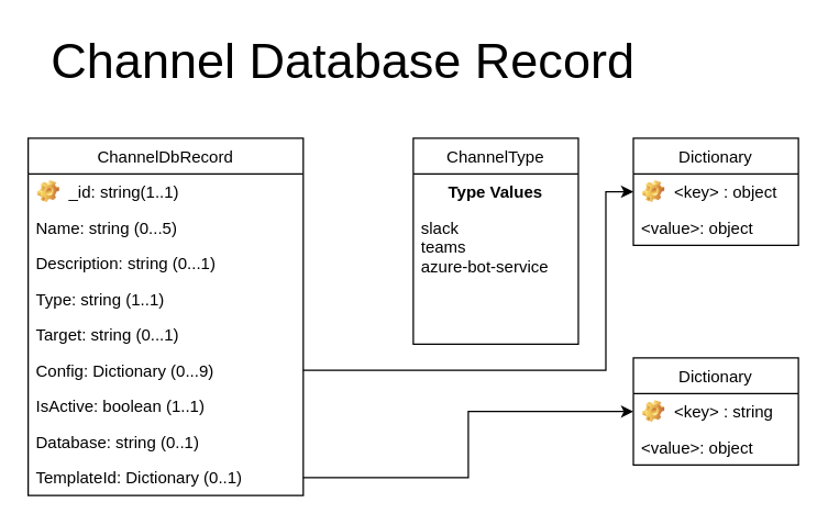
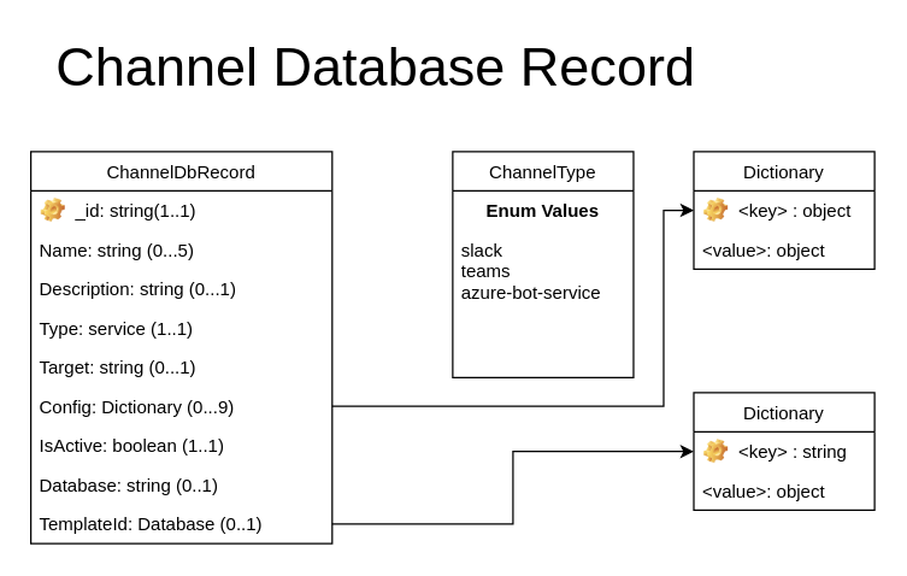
- <mxCell id="14" value="Type Values" style="text;align=center;fontStyle=1;verticalAlign=middle;spacingLeft=3;spacingRight=3;strokeColor=none;rotatable=0;points=[[0,0.5],[1,0.5]];portConstraint=eastwest;" parent="13" vertex="1"><mxGeometry y="26" width="120" height="26" as="geometry" /></mxCell>
+ <mxCell id="14" value="Enum Values" style="text;align=center;fontStyle=1;verticalAlign=middle;spacingLeft=3;spacingRight=3;strokeColor=none;rotatable=0;points=[[0,0.5],[1,0.5]];portConstraint=eastwest;" parent="13" vertex="1"><mxGeometry y="26" width="120" height="26" as="geometry" /></mxCell>
- <mxCell id="7" value="Type: string (1..1)" style="text;strokeColor=none;fillColor=none;align=left;verticalAlign=top;spacingLeft=4;spacingRight=4;overflow=hidden;rotatable=0;points=[[0,0.5],[1,0.5]];portConstraint=eastwest;" parent="3" vertex="1"><mxGeometry y="104" width="200" height="26" as="geometry" /></mxCell>
+ <mxCell id="7" value="Type: service (1..1)" style="text;strokeColor=none;fillColor=none;align=left;verticalAlign=top;spacingLeft=4;spacingRight=4;overflow=hidden;rotatable=0;points=[[0,0.5],[1,0.5]];portConstraint=eastwest;" parent="3" vertex="1"><mxGeometry y="104" width="200" height="26" as="geometry" /></mxCell>
- <mxCell id="12" value="TemplateId: Dictionary (0..1)" style="text;strokeColor=none;fillColor=none;align=left;verticalAlign=top;spacingLeft=4;spacingRight=4;overflow=hidden;rotatable=0;points=[[0,0.5],[1,0.5]];portConstraint=eastwest;" vertex="1" parent="3"><mxGeometry y="234" width="200" height="26" as="geometry" /></mxCell>
+ <mxCell id="12" value="TemplateId: Database (0..1)" style="text;strokeColor=none;fillColor=none;align=left;verticalAlign=top;spacingLeft=4;spacingRight=4;overflow=hidden;rotatable=0;points=[[0,0.5],[1,0.5]];portConstraint=eastwest;" vertex="1" parent="3"><mxGeometry y="234" width="200" height="26" as="geometry" /></mxCell>
